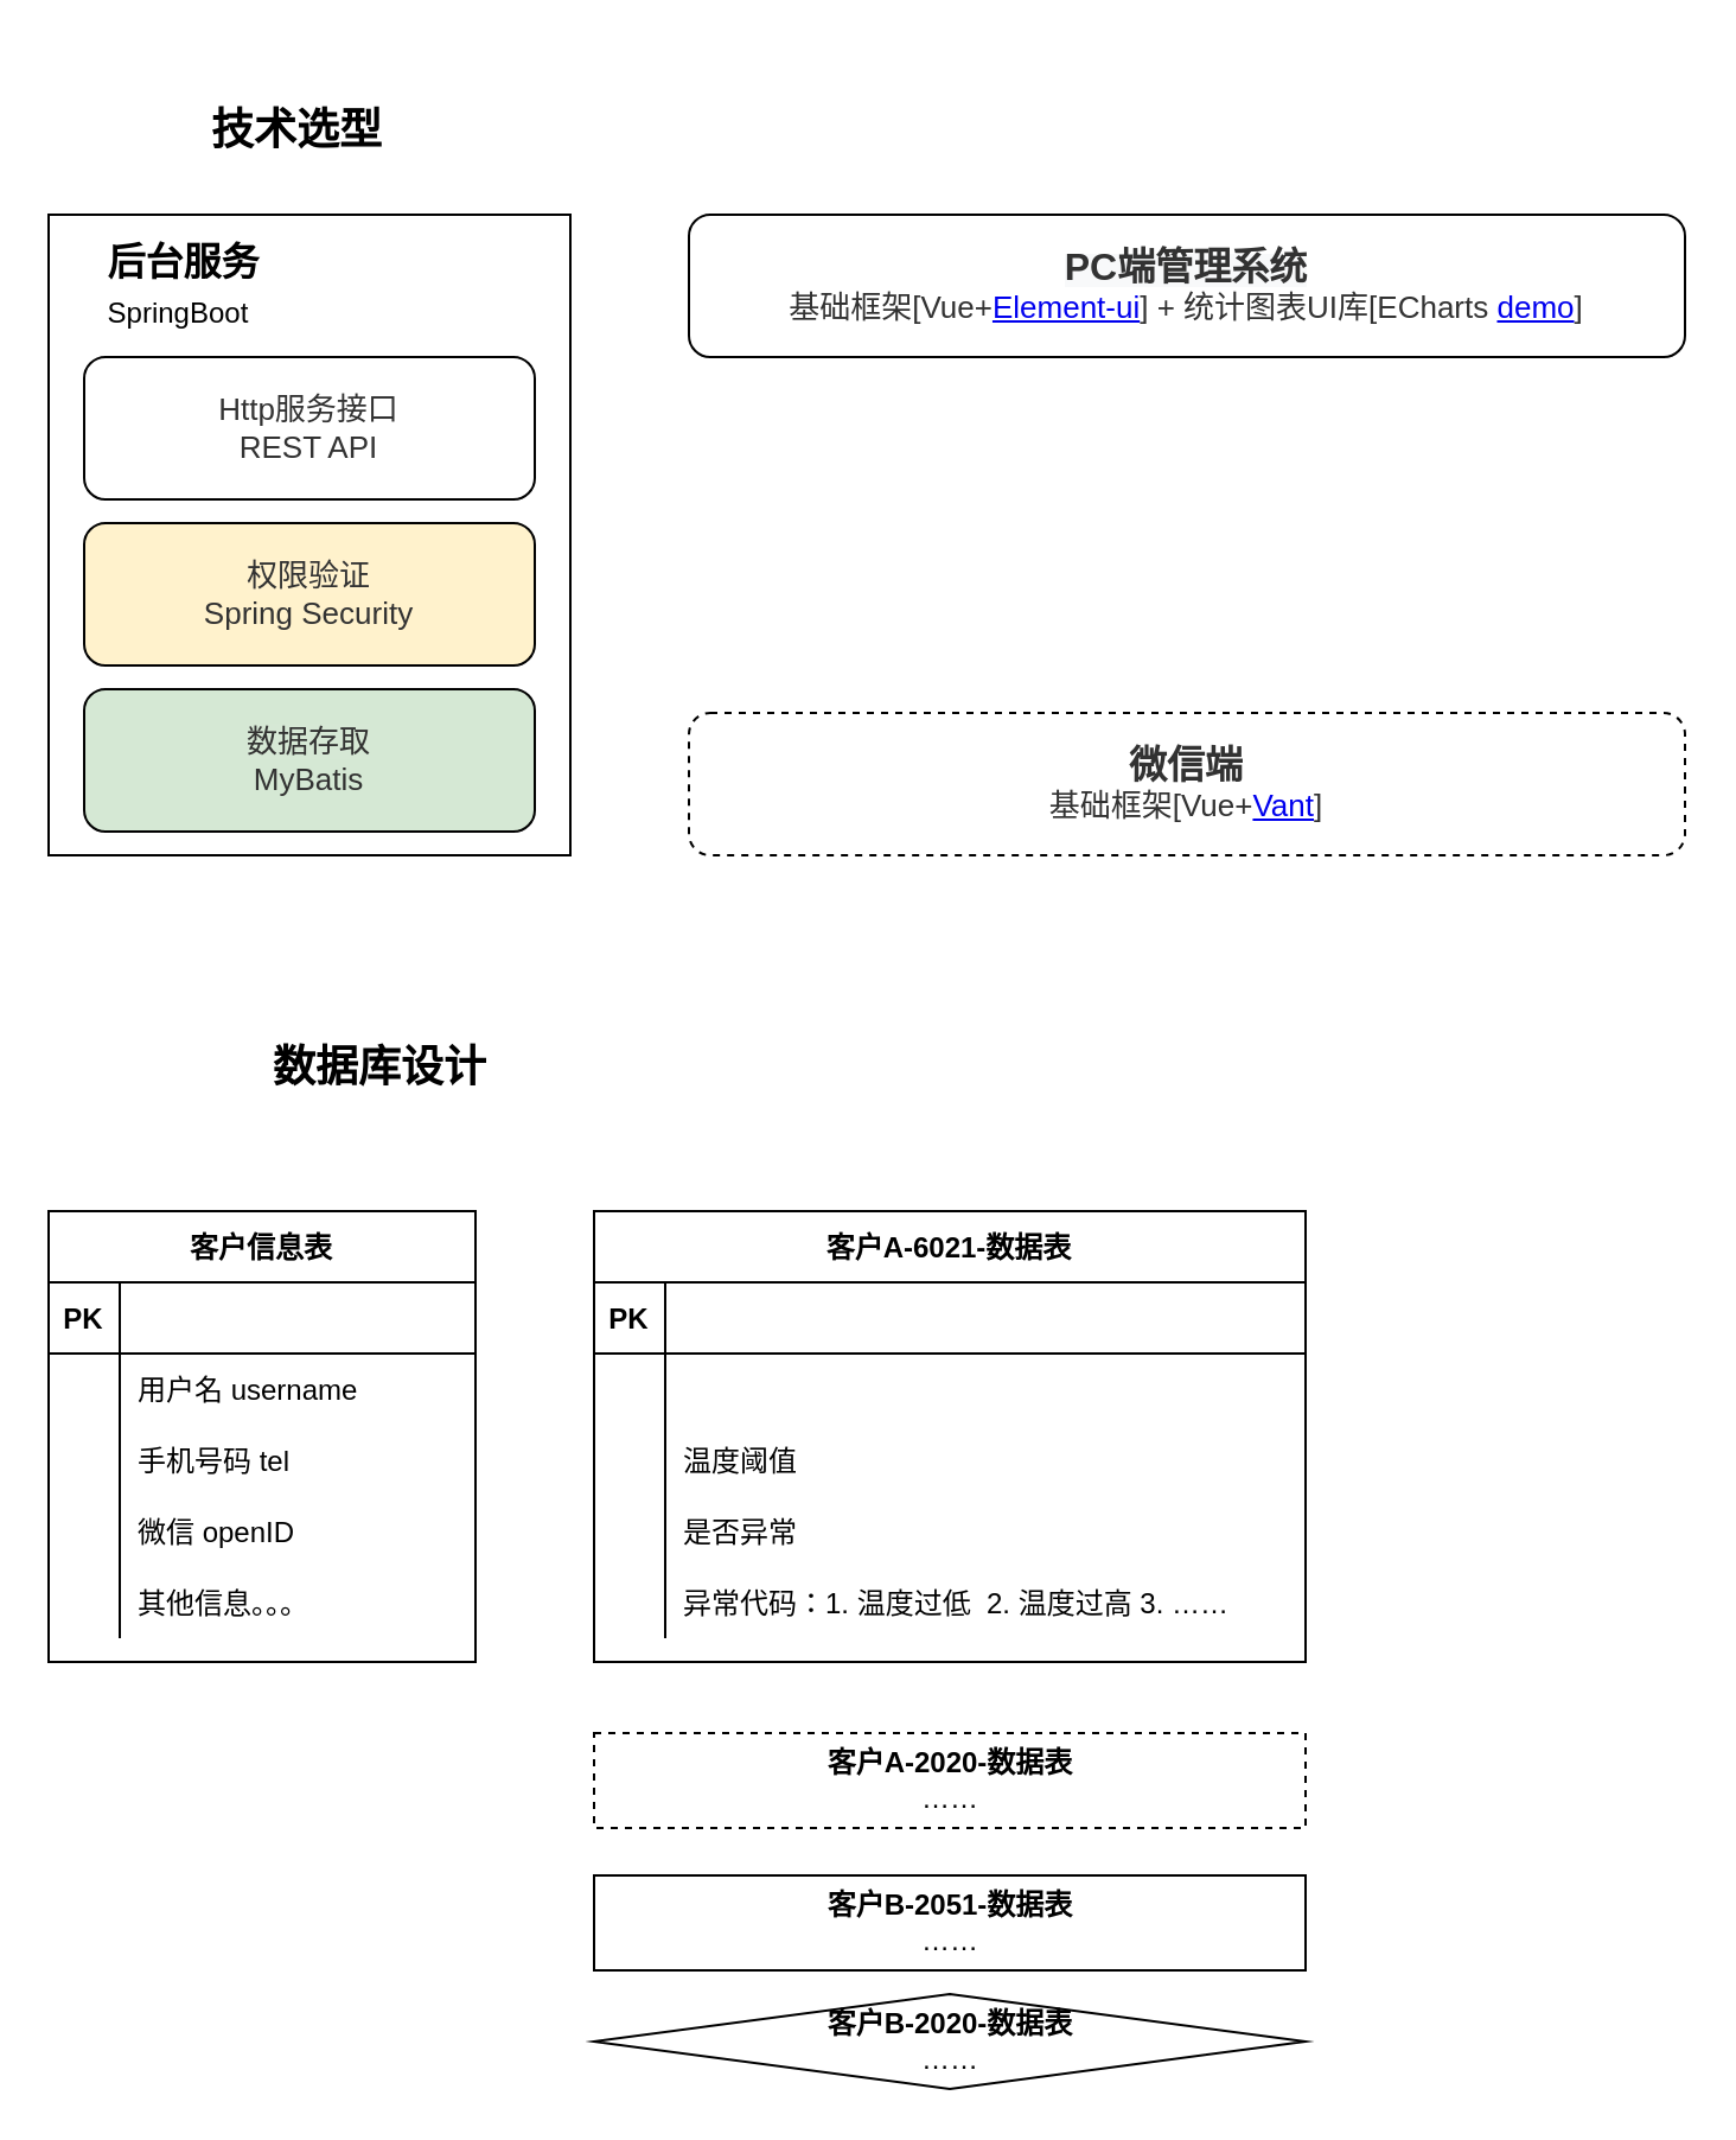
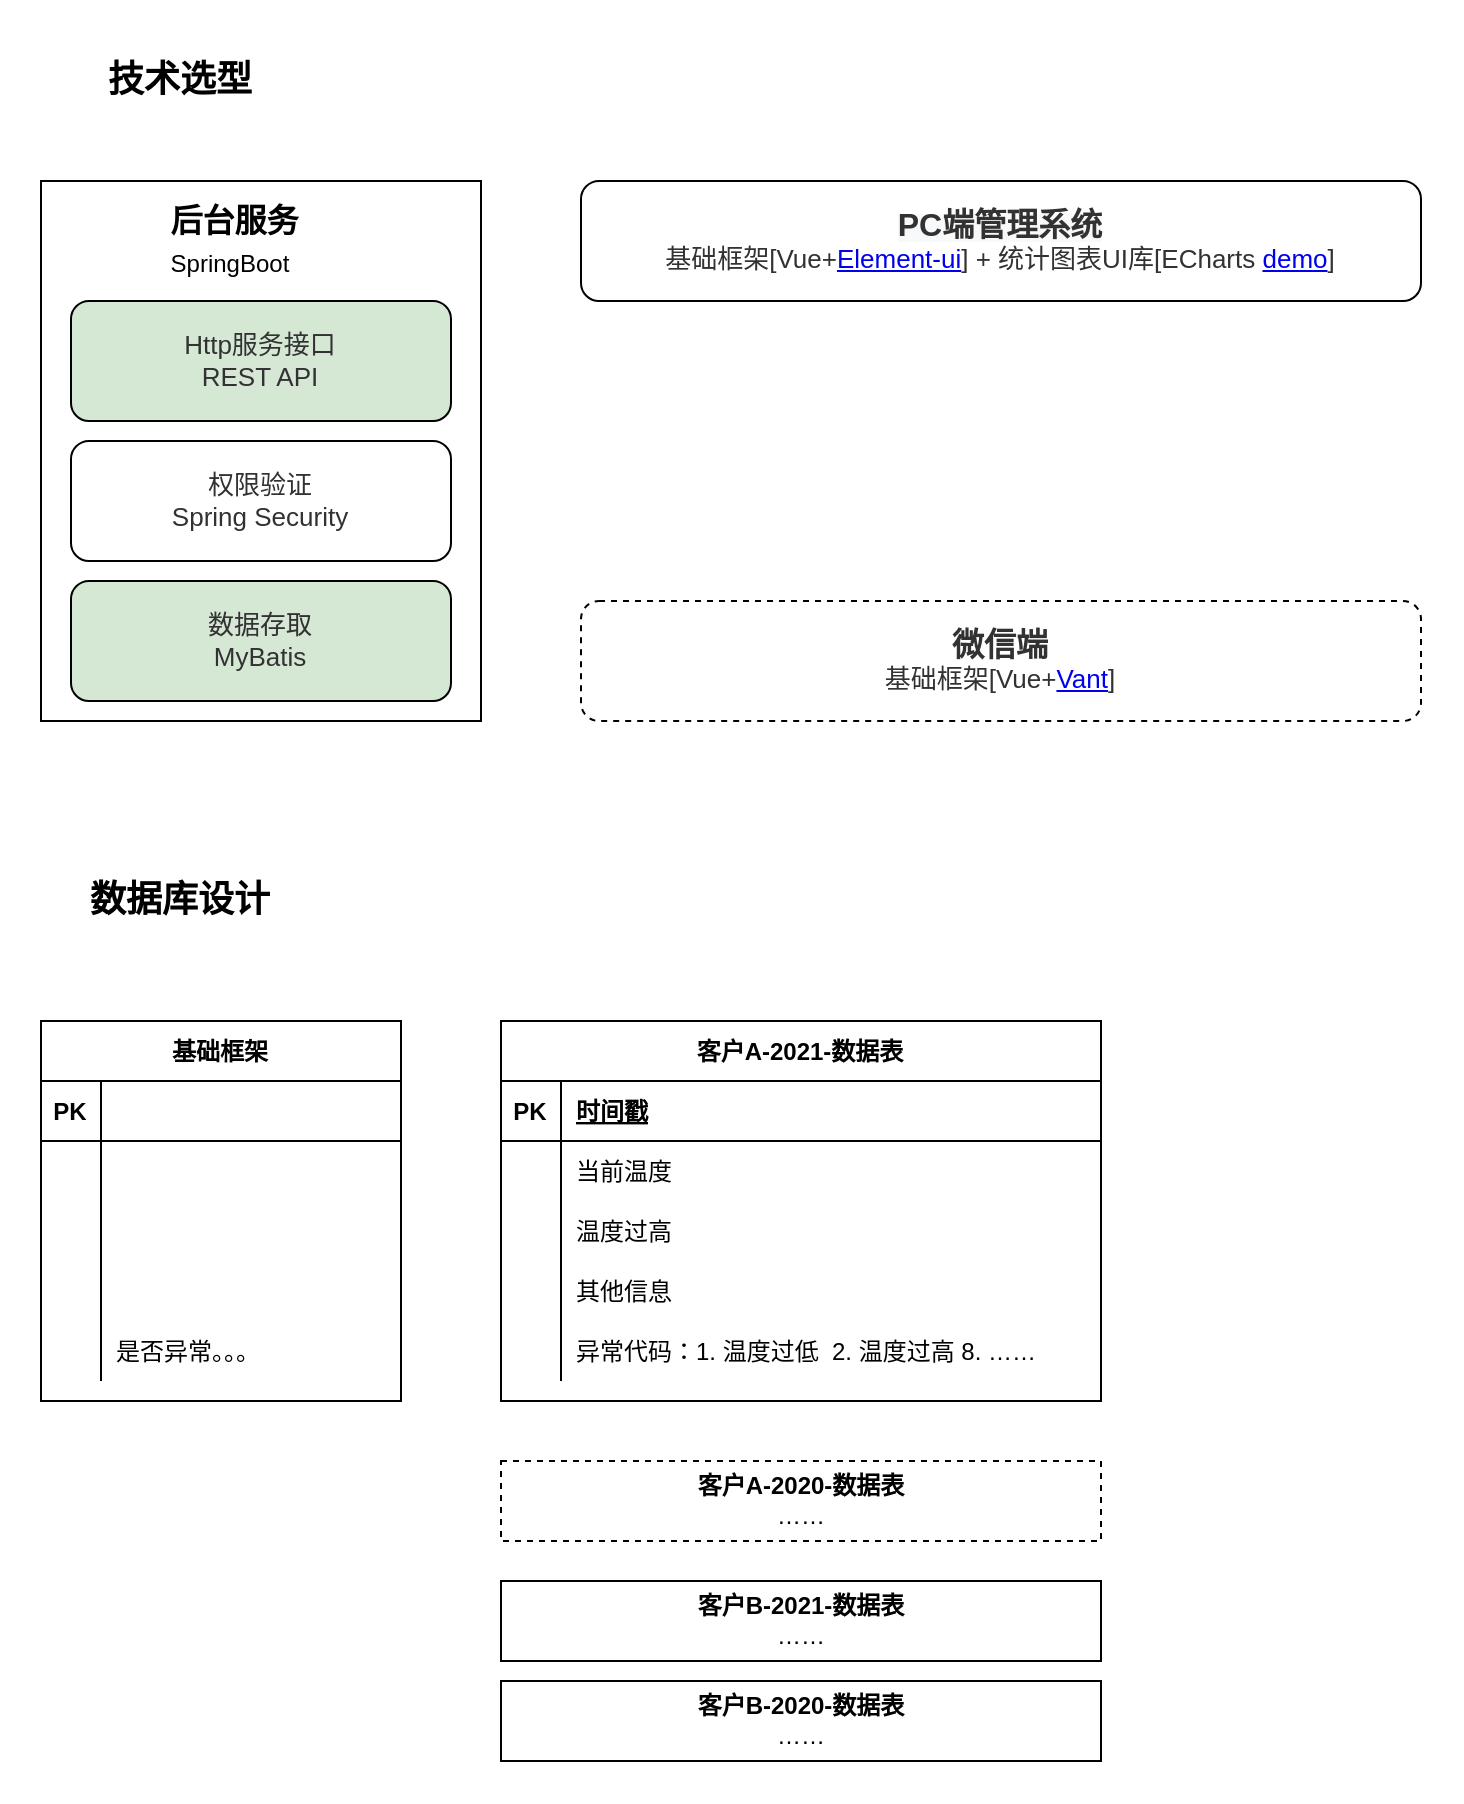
- <mxCell id="3" value="技术选型" style="text;html=1;strokeColor=none;fillColor=none;align=center;verticalAlign=middle;whiteSpace=wrap;rounded=0;fontSize=18;fontStyle=1" parent="1" vertex="1"><mxGeometry x="55" y="35" width="140" height="40" as="geometry" /></mxCell>
+ <mxCell id="3" value="技术选型" style="text;html=1;strokeColor=none;fillColor=none;align=center;verticalAlign=middle;whiteSpace=wrap;rounded=0;fontSize=18;fontStyle=1" parent="1" vertex="1"><mxGeometry x="20" y="20" width="140" height="40" as="geometry" /></mxCell>
- <mxCell id="43" value="&amp;nbsp;后台服务&lt;br&gt;&lt;span style=&quot;font-weight: normal&quot;&gt;&lt;font style=&quot;font-size: 12px&quot;&gt;SpringBoot&lt;/font&gt;&lt;/span&gt;" style="text;html=1;strokeColor=none;fillColor=none;align=center;verticalAlign=middle;whiteSpace=wrap;rounded=0;fontSize=16;fontStyle=1" vertex="1" parent="1"><mxGeometry x="20" y="110" width="110" height="20" as="geometry" /></mxCell>
+ <mxCell id="43" value="&amp;nbsp;后台服务&lt;br&gt;&lt;span style=&quot;font-weight: normal&quot;&gt;&lt;font style=&quot;font-size: 12px&quot;&gt;SpringBoot&lt;/font&gt;&lt;/span&gt;" style="text;html=1;strokeColor=none;fillColor=none;align=center;verticalAlign=middle;whiteSpace=wrap;rounded=0;fontSize=16;fontStyle=1" vertex="1" parent="1"><mxGeometry x="60" y="110" width="110" height="20" as="geometry" /></mxCell>
- <mxCell id="19" value="&lt;div style=&quot;resize: none ; outline: 0px ; font-size: 13px ; color: rgb(50 , 50 , 50)&quot;&gt;&lt;font style=&quot;vertical-align: inherit&quot;&gt;&lt;font style=&quot;vertical-align: inherit&quot;&gt;Http服务接口&lt;/font&gt;&lt;/font&gt;&lt;/div&gt;&lt;span style=&quot;color: rgb(50 , 50 , 50) ; font-size: 13px ; background-color: rgba(255 , 255 , 255 , 0.01)&quot;&gt;&lt;font style=&quot;vertical-align: inherit&quot;&gt;&lt;font style=&quot;vertical-align: inherit&quot;&gt;REST API&lt;/font&gt;&lt;/font&gt;&lt;/span&gt;" style="rounded=1;whiteSpace=wrap;html=1;" parent="1" vertex="1"><mxGeometry x="35" y="150" width="190" height="60" as="geometry" /></mxCell>
+ <mxCell id="19" value="&lt;div style=&quot;resize: none ; outline: 0px ; font-size: 13px ; color: rgb(50 , 50 , 50)&quot;&gt;&lt;font style=&quot;vertical-align: inherit&quot;&gt;&lt;font style=&quot;vertical-align: inherit&quot;&gt;Http服务接口&lt;/font&gt;&lt;/font&gt;&lt;/div&gt;&lt;span style=&quot;color: rgb(50 , 50 , 50) ; font-size: 13px ; background-color: rgba(255 , 255 , 255 , 0.01)&quot;&gt;&lt;font style=&quot;vertical-align: inherit&quot;&gt;&lt;font style=&quot;vertical-align: inherit&quot;&gt;REST API&lt;/font&gt;&lt;/font&gt;&lt;/span&gt;" style="rounded=1;whiteSpace=wrap;html=1;fillColor=#d5e8d4;" parent="1" vertex="1"><mxGeometry x="35" y="150" width="190" height="60" as="geometry" /></mxCell>
- <mxCell id="20" value="&lt;div style=&quot;resize: none ; outline: 0px ; font-size: 13px ; color: rgb(50 , 50 , 50)&quot;&gt;&lt;span style=&quot;background-color: rgba(255 , 255 , 255 , 0.01)&quot;&gt;&lt;font style=&quot;vertical-align: inherit&quot;&gt;&lt;font style=&quot;vertical-align: inherit&quot;&gt;权限验证&lt;/font&gt;&lt;/font&gt;&lt;/span&gt;&lt;div style=&quot;resize: none ; outline: 0px&quot;&gt;Spring Security&lt;/div&gt;&lt;/div&gt;" style="rounded=1;whiteSpace=wrap;html=1;fillColor=#fff2cc;" parent="1" vertex="1"><mxGeometry x="35" y="220" width="190" height="60" as="geometry" /></mxCell>
+ <mxCell id="20" value="&lt;div style=&quot;resize: none ; outline: 0px ; font-size: 13px ; color: rgb(50 , 50 , 50)&quot;&gt;&lt;span style=&quot;background-color: rgba(255 , 255 , 255 , 0.01)&quot;&gt;&lt;font style=&quot;vertical-align: inherit&quot;&gt;&lt;font style=&quot;vertical-align: inherit&quot;&gt;权限验证&lt;/font&gt;&lt;/font&gt;&lt;/span&gt;&lt;div style=&quot;resize: none ; outline: 0px&quot;&gt;Spring Security&lt;/div&gt;&lt;/div&gt;" style="rounded=1;whiteSpace=wrap;html=1;" parent="1" vertex="1"><mxGeometry x="35" y="220" width="190" height="60" as="geometry" /></mxCell>
- <mxCell id="44" value="数据库设计" style="text;html=1;strokeColor=none;fillColor=none;align=center;verticalAlign=middle;whiteSpace=wrap;rounded=0;fontSize=18;fontStyle=1" vertex="1" parent="1"><mxGeometry x="90" y="430" width="140" height="40" as="geometry" /></mxCell>
+ <mxCell id="44" value="数据库设计" style="text;html=1;strokeColor=none;fillColor=none;align=center;verticalAlign=middle;whiteSpace=wrap;rounded=0;fontSize=18;fontStyle=1" vertex="1" parent="1"><mxGeometry x="20" y="430" width="140" height="40" as="geometry" /></mxCell>
- <mxCell id="4" value="客户信息表" style="shape=table;startSize=30;container=1;collapsible=1;childLayout=tableLayout;fixedRows=1;rowLines=0;fontStyle=1;align=center;resizeLast=1;" parent="1" vertex="1"><mxGeometry x="20" y="510" width="180" height="190" as="geometry" /></mxCell>
+ <mxCell id="4" value="基础框架" style="shape=table;startSize=30;container=1;collapsible=1;childLayout=tableLayout;fixedRows=1;rowLines=0;fontStyle=1;align=center;resizeLast=1;" parent="1" vertex="1"><mxGeometry x="20" y="510" width="180" height="190" as="geometry" /></mxCell>
- <mxCell id="22" value="客户A-6021-数据表" style="shape=table;startSize=30;container=1;collapsible=1;childLayout=tableLayout;fixedRows=1;rowLines=0;fontStyle=1;align=center;resizeLast=1;" vertex="1" parent="1"><mxGeometry x="250" y="510" width="300" height="190" as="geometry" /></mxCell>
+ <mxCell id="22" value="客户A-2021-数据表" style="shape=table;startSize=30;container=1;collapsible=1;childLayout=tableLayout;fixedRows=1;rowLines=0;fontStyle=1;align=center;resizeLast=1;" vertex="1" parent="1"><mxGeometry x="250" y="510" width="300" height="190" as="geometry" /></mxCell>
+ <mxCell id="25" value="时间戳" style="shape=partialRectangle;connectable=0;fillColor=none;top=0;left=0;bottom=0;right=0;align=left;spacingLeft=6;fontStyle=5;overflow=hidden;" vertex="1" parent="23"><mxGeometry x="30" width="270" height="30" as="geometry" /></mxCell>
- <mxCell id="9" value="用户名 username" style="shape=partialRectangle;connectable=0;fillColor=none;top=0;left=0;bottom=0;right=0;align=left;spacingLeft=6;overflow=hidden;" parent="7" vertex="1"><mxGeometry x="30" width="150" height="30" as="geometry" /></mxCell>
+ <mxCell id="28" value="当前温度" style="shape=partialRectangle;connectable=0;fillColor=none;top=0;left=0;bottom=0;right=0;align=left;spacingLeft=6;overflow=hidden;" vertex="1" parent="26"><mxGeometry x="30" width="270" height="30" as="geometry" /></mxCell>
- <mxCell id="12" value="手机号码 tel" style="shape=partialRectangle;connectable=0;fillColor=none;top=0;left=0;bottom=0;right=0;align=left;spacingLeft=6;overflow=hidden;" parent="10" vertex="1"><mxGeometry x="30" width="150" height="30" as="geometry" /></mxCell>
- <mxCell id="31" value="温度阈值" style="shape=partialRectangle;connectable=0;fillColor=none;top=0;left=0;bottom=0;right=0;align=left;spacingLeft=6;overflow=hidden;" vertex="1" parent="29"><mxGeometry x="30" width="270" height="30" as="geometry" /></mxCell>
+ <mxCell id="31" value="温度过高" style="shape=partialRectangle;connectable=0;fillColor=none;top=0;left=0;bottom=0;right=0;align=left;spacingLeft=6;overflow=hidden;" vertex="1" parent="29"><mxGeometry x="30" width="270" height="30" as="geometry" /></mxCell>
- <mxCell id="15" value="微信 openID" style="shape=partialRectangle;connectable=0;fillColor=none;top=0;left=0;bottom=0;right=0;align=left;spacingLeft=6;overflow=hidden;" parent="13" vertex="1"><mxGeometry x="30" width="150" height="30" as="geometry" /></mxCell>
- <mxCell id="34" value="是否异常" style="shape=partialRectangle;connectable=0;fillColor=none;top=0;left=0;bottom=0;right=0;align=left;spacingLeft=6;overflow=hidden;" vertex="1" parent="32"><mxGeometry x="30" width="270" height="30" as="geometry" /></mxCell>
+ <mxCell id="34" value="其他信息" style="shape=partialRectangle;connectable=0;fillColor=none;top=0;left=0;bottom=0;right=0;align=left;spacingLeft=6;overflow=hidden;" vertex="1" parent="32"><mxGeometry x="30" width="270" height="30" as="geometry" /></mxCell>
- <mxCell id="18" value="其他信息。。。" style="shape=partialRectangle;connectable=0;fillColor=none;top=0;left=0;bottom=0;right=0;align=left;spacingLeft=6;overflow=hidden;" vertex="1" parent="16"><mxGeometry x="30" width="150" height="30" as="geometry" /></mxCell>
+ <mxCell id="18" value="是否异常。。。" style="shape=partialRectangle;connectable=0;fillColor=none;top=0;left=0;bottom=0;right=0;align=left;spacingLeft=6;overflow=hidden;" vertex="1" parent="16"><mxGeometry x="30" width="150" height="30" as="geometry" /></mxCell>
- <mxCell id="37" value="异常代码：1. 温度过低  2. 温度过高 3. ……" style="shape=partialRectangle;connectable=0;fillColor=none;top=0;left=0;bottom=0;right=0;align=left;spacingLeft=6;overflow=hidden;" vertex="1" parent="35"><mxGeometry x="30" width="270" height="30" as="geometry" /></mxCell>
+ <mxCell id="37" value="异常代码：1. 温度过低  2. 温度过高 8. ……" style="shape=partialRectangle;connectable=0;fillColor=none;top=0;left=0;bottom=0;right=0;align=left;spacingLeft=6;overflow=hidden;" vertex="1" parent="35"><mxGeometry x="30" width="270" height="30" as="geometry" /></mxCell>
- <mxCell id="39" value="&lt;b&gt;客户B-2051-数据表&lt;/b&gt;&lt;br&gt;……" style="html=1;" vertex="1" parent="1"><mxGeometry x="250" y="790" width="300" height="40" as="geometry" /></mxCell>
+ <mxCell id="39" value="&lt;b&gt;客户B-2021-数据表&lt;/b&gt;&lt;br&gt;……" style="html=1;" vertex="1" parent="1"><mxGeometry x="250" y="790" width="300" height="40" as="geometry" /></mxCell>
- <mxCell id="40" value="&lt;b&gt;客户B-2020-数据表&lt;/b&gt;&lt;br&gt;……" style="rhombus;html=1;" vertex="1" parent="1"><mxGeometry x="250" y="840" width="300" height="40" as="geometry" /></mxCell>
+ <mxCell id="40" value="&lt;b&gt;客户B-2020-数据表&lt;/b&gt;&lt;br&gt;……" style="html=1;" vertex="1" parent="1"><mxGeometry x="250" y="840" width="300" height="40" as="geometry" /></mxCell>
